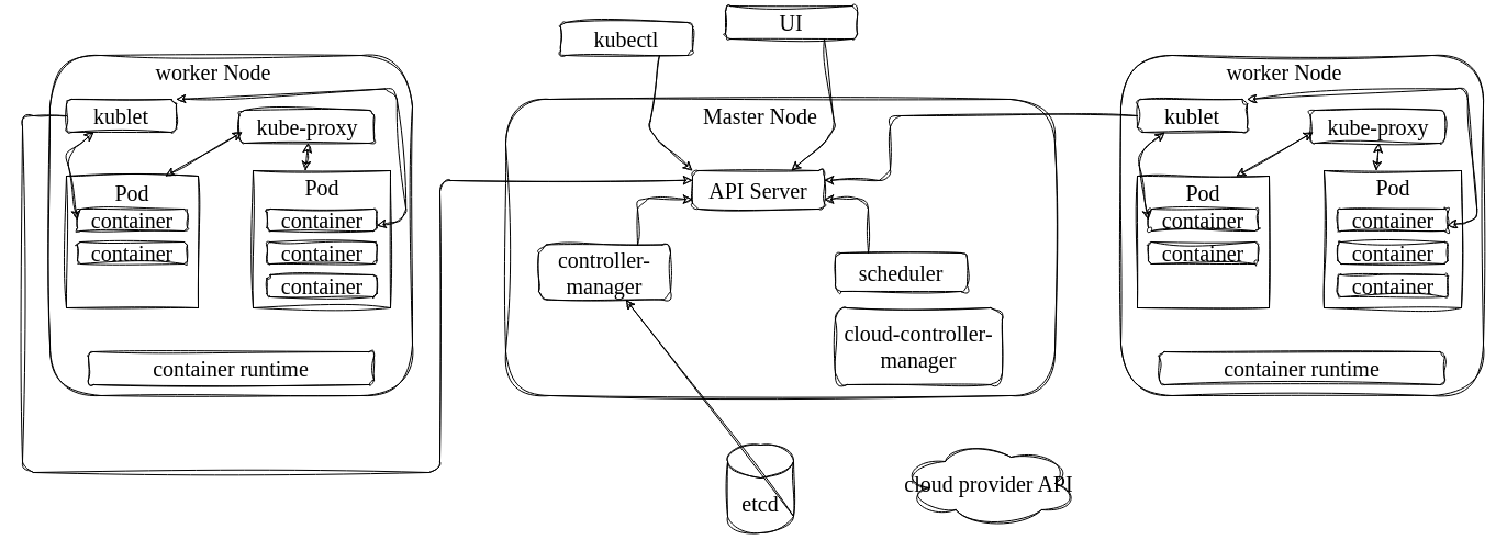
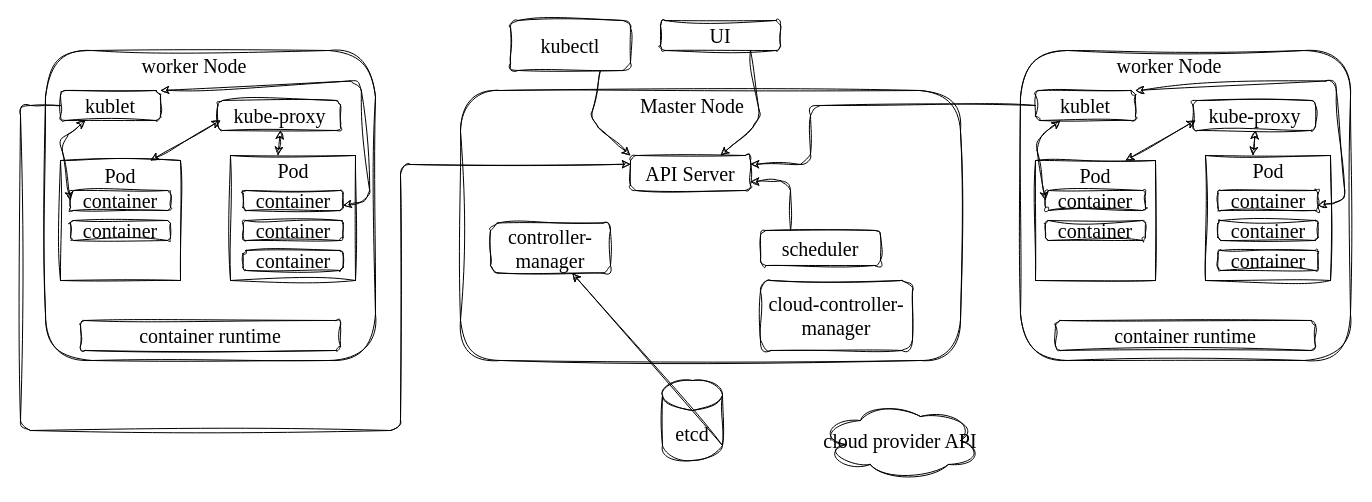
- <mxCell id="51" value="UI" style="rounded=1;whiteSpace=wrap;html=1;sketch=1;hachureGap=4;jiggle=2;curveFitting=1;fontFamily=Architects Daughter;fontSource=https%3A%2F%2Ffonts.googleapis.com%2Fcss%3Ffamily%3DArchitects%2BDaughter;fontSize=20;" vertex="1" parent="1"><mxGeometry x="660" y="5" width="120" height="30" as="geometry" /></mxCell>
+ <mxCell id="51" value="UI" style="rounded=1;whiteSpace=wrap;html=1;sketch=1;hachureGap=4;jiggle=2;curveFitting=1;fontFamily=Architects Daughter;fontSource=https%3A%2F%2Ffonts.googleapis.com%2Fcss%3Ffamily%3DArchitects%2BDaughter;fontSize=20;" vertex="1" parent="1"><mxGeometry x="660" y="20" width="120" height="30" as="geometry" /></mxCell>
- <mxCell id="50" value="kubectl" style="rounded=1;whiteSpace=wrap;html=1;sketch=1;hachureGap=4;jiggle=2;curveFitting=1;fontFamily=Architects Daughter;fontSource=https%3A%2F%2Ffonts.googleapis.com%2Fcss%3Ffamily%3DArchitects%2BDaughter;fontSize=20;" vertex="1" parent="1"><mxGeometry x="510" y="20" width="120" height="30" as="geometry" /></mxCell>
+ <mxCell id="50" value="kubectl" style="rounded=1;whiteSpace=wrap;html=1;sketch=1;hachureGap=4;jiggle=2;curveFitting=1;fontFamily=Architects Daughter;fontSource=https%3A%2F%2Ffonts.googleapis.com%2Fcss%3Ffamily%3DArchitects%2BDaughter;fontSize=20;" vertex="1" parent="1"><mxGeometry x="510" y="20" width="120" height="50" as="geometry" /></mxCell>
- <mxCell id="52" value="" style="endArrow=classic;html=1;sketch=1;hachureGap=4;jiggle=2;curveFitting=1;fontFamily=Architects Daughter;fontSource=https%3A%2F%2Ffonts.googleapis.com%2Fcss%3Ffamily%3DArchitects%2BDaughter;fontSize=16;entryX=0;entryY=0.75;entryDx=0;entryDy=0;exitX=0.75;exitY=0;exitDx=0;exitDy=0;" edge="1" parent="1" source="48" target="46"><mxGeometry width="50" height="50" relative="1" as="geometry"><mxPoint x="590" y="320" as="sourcePoint" /><mxPoint x="640" y="270" as="targetPoint" /><Array as="points"><mxPoint x="580" y="180" /></Array></mxGeometry></mxCell>
- <mxCell id="54" value="etcd" style="shape=cylinder3;whiteSpace=wrap;html=1;boundedLbl=1;backgroundOutline=1;size=15;sketch=1;hachureGap=4;jiggle=2;curveFitting=1;fontFamily=Architects Daughter;fontSource=https%3A%2F%2Ffonts.googleapis.com%2Fcss%3Ffamily%3DArchitects%2BDaughter;fontSize=20;" vertex="1" parent="1"><mxGeometry x="662" y="405" width="60" height="80" as="geometry" /></mxCell>
+ <mxCell id="54" value="etcd" style="shape=cylinder3;whiteSpace=wrap;html=1;boundedLbl=1;backgroundOutline=1;size=15;sketch=1;hachureGap=4;jiggle=2;curveFitting=1;fontFamily=Architects Daughter;fontSource=https%3A%2F%2Ffonts.googleapis.com%2Fcss%3Ffamily%3DArchitects%2BDaughter;fontSize=20;" vertex="1" parent="1"><mxGeometry x="662" y="380" width="60" height="80" as="geometry" /></mxCell>
